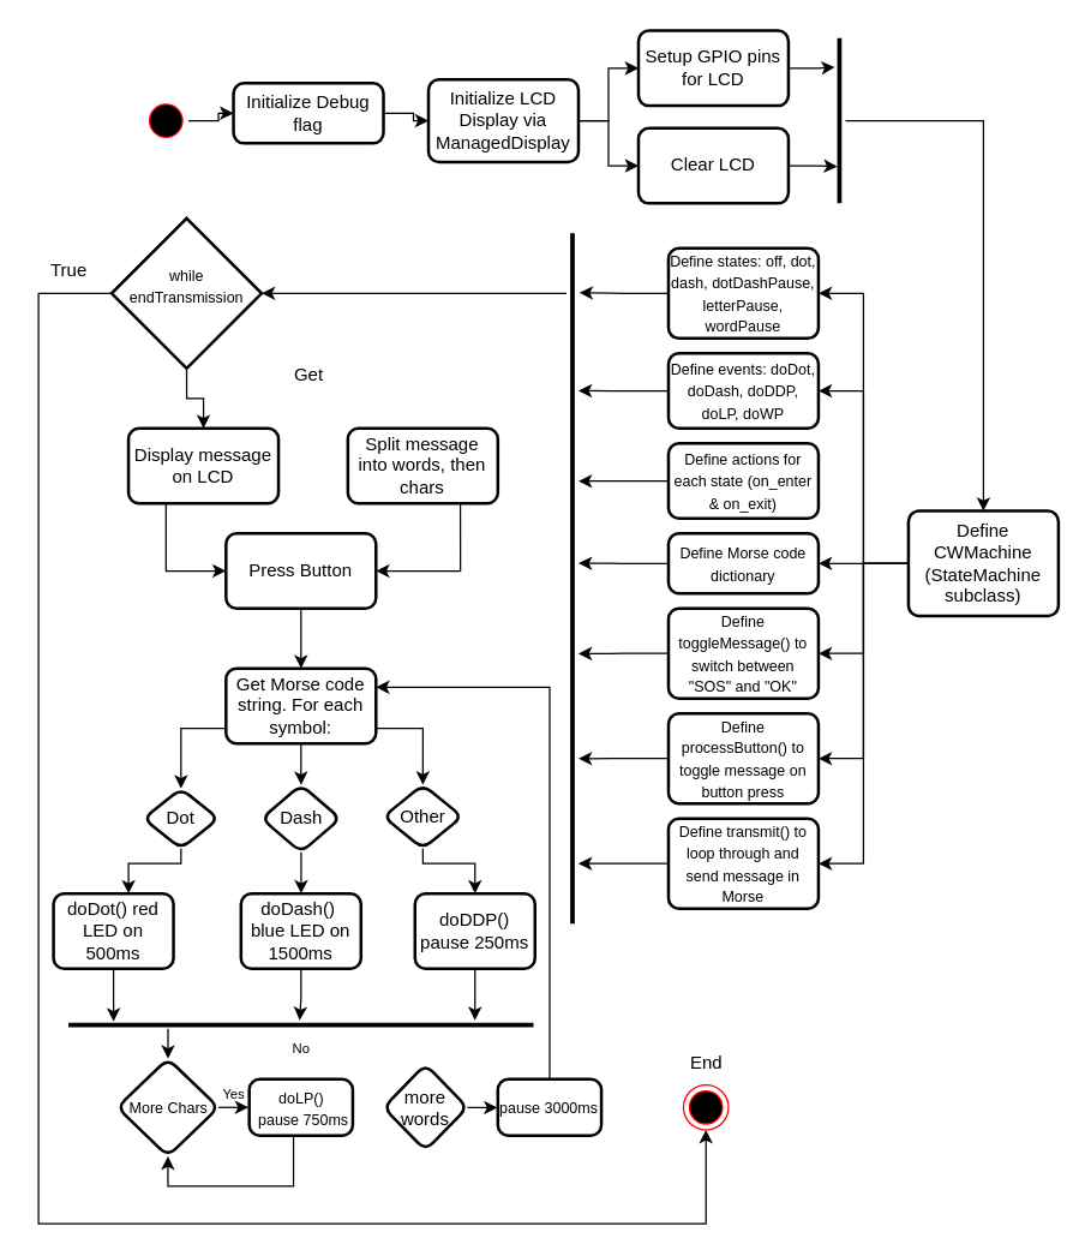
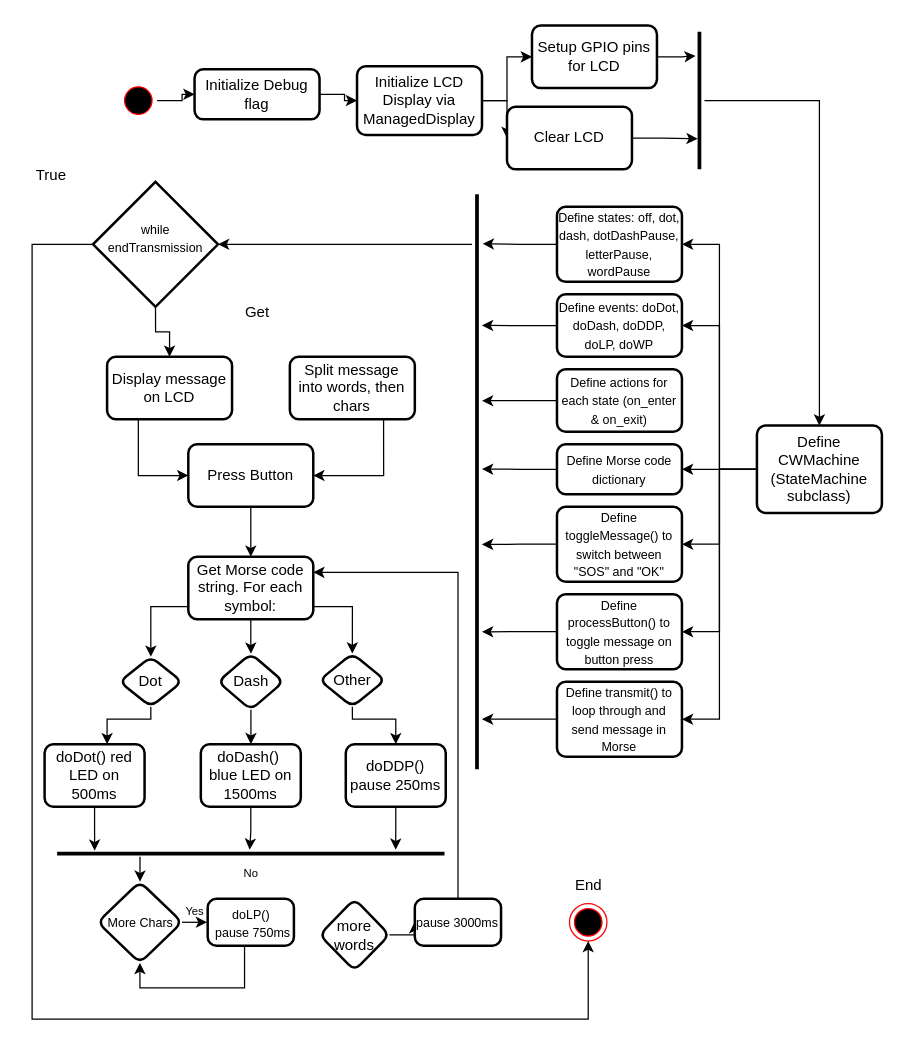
- <mxCell id="12" value="Clear LCD" style="rounded=1;whiteSpace=wrap;html=1;absoluteArcSize=1;arcSize=14;strokeWidth=2;" vertex="1" parent="1"><mxGeometry x="425" y="85" width="100" height="50" as="geometry" /></mxCell>
+ <mxCell id="12" value="Clear LCD" style="rounded=1;whiteSpace=wrap;html=1;absoluteArcSize=1;arcSize=14;strokeWidth=2;" vertex="1" parent="1"><mxGeometry x="405" y="85" width="100" height="50" as="geometry" /></mxCell>
- <mxCell id="78" value="True" style="text;html=1;align=center;verticalAlign=middle;resizable=0;points=[];autosize=1;strokeColor=none;fillColor=none;" vertex="1" parent="1"><mxGeometry x="20" y="165" width="50" height="30" as="geometry" /></mxCell>
+ <mxCell id="78" value="True" style="text;html=1;align=center;verticalAlign=middle;resizable=0;points=[];autosize=1;strokeColor=none;fillColor=none;" vertex="1" parent="1"><mxGeometry x="15" y="125" width="50" height="30" as="geometry" /></mxCell>
- <mxCell id="72" value="more words" style="rhombus;whiteSpace=wrap;html=1;rounded=1;absoluteArcSize=1;arcSize=14;strokeWidth=2;" vertex="1" parent="1"><mxGeometry x="255" y="708.75" width="56" height="57.5" as="geometry" /></mxCell>
+ <mxCell id="72" value="more words" style="rhombus;whiteSpace=wrap;html=1;rounded=1;absoluteArcSize=1;arcSize=14;strokeWidth=2;" vertex="1" parent="1"><mxGeometry x="255" y="718.75" width="56" height="57.5" as="geometry" /></mxCell>
